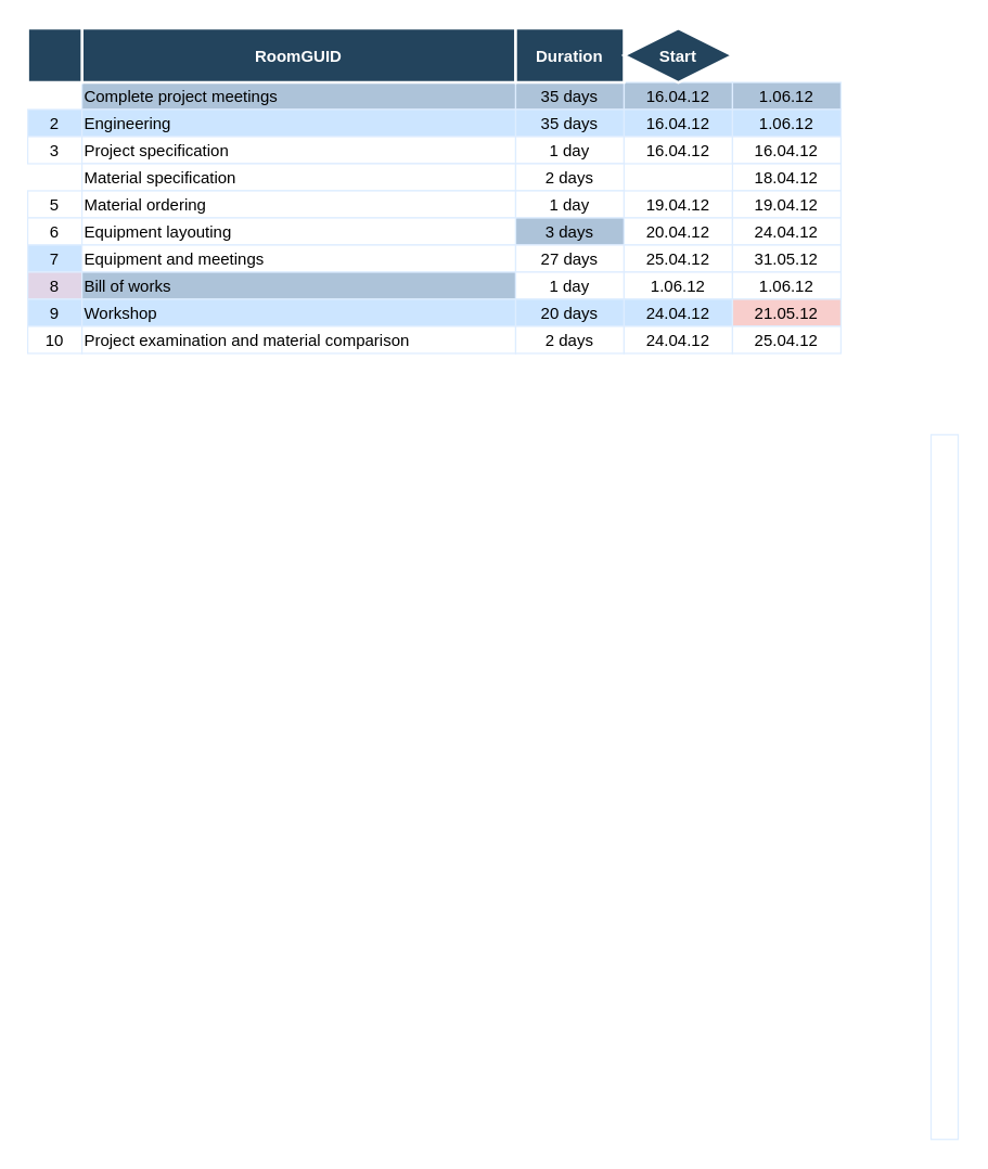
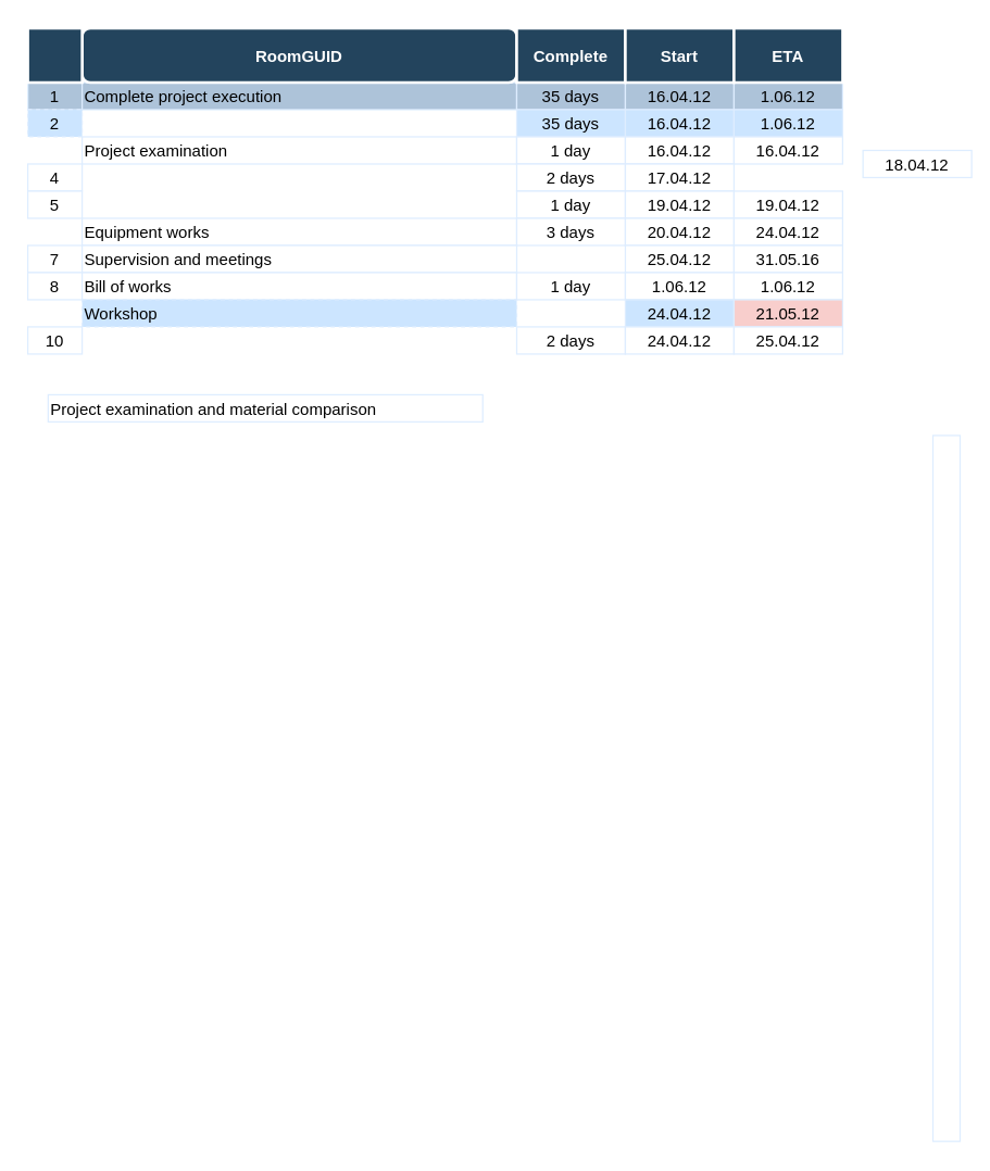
- <mxCell id="53" value="RoomGUID" style="fillColor=#23445D;strokeColor=#FFFFFF;strokeWidth=2;fontColor=#FFFFFF;fontStyle=1" vertex="1" parent="1"><mxGeometry x="60" y="20" width="320" height="40" as="geometry" /></mxCell>
+ <mxCell id="53" value="RoomGUID" style="fillColor=#23445D;strokeColor=#FFFFFF;strokeWidth=2;fontColor=#FFFFFF;fontStyle=1;rounded=1;" vertex="1" parent="1"><mxGeometry x="60" y="20" width="320" height="40" as="geometry" /></mxCell>
- <mxCell id="55" value="Duration" style="fillColor=#23445D;strokeColor=#FFFFFF;strokeWidth=2;fontColor=#FFFFFF;fontStyle=1" vertex="1" parent="1"><mxGeometry x="380" y="20" width="80.0" height="40.0" as="geometry" /></mxCell>
+ <mxCell id="55" value="Complete" style="fillColor=#23445D;strokeColor=#FFFFFF;strokeWidth=2;fontColor=#FFFFFF;fontStyle=1" vertex="1" parent="1"><mxGeometry x="380" y="20" width="80.0" height="40.0" as="geometry" /></mxCell>
- <mxCell id="56" value="Start" style="rhombus;fillColor=#23445D;strokeColor=#FFFFFF;strokeWidth=2;fontColor=#FFFFFF;fontStyle=1;" vertex="1" parent="1"><mxGeometry x="460" y="20" width="80.0" height="40.0" as="geometry" /></mxCell>
+ <mxCell id="56" value="Start" style="fillColor=#23445D;strokeColor=#FFFFFF;strokeWidth=2;fontColor=#FFFFFF;fontStyle=1" vertex="1" parent="1"><mxGeometry x="460" y="20" width="80.0" height="40.0" as="geometry" /></mxCell>
+ <mxCell id="57" value="ETA" style="fillColor=#23445D;strokeColor=#FFFFFF;strokeWidth=2;fontColor=#FFFFFF;fontStyle=1" vertex="1" parent="1"><mxGeometry x="540" y="20" width="80.0" height="40.0" as="geometry" /></mxCell>
+ <mxCell id="3" value="1" style="strokeColor=#DEEDFF;fillColor=#ADC3D9" vertex="1" parent="1"><mxGeometry x="20" y="60" width="40" height="20" as="geometry" /></mxCell>
- <mxCell id="4" value="Complete project meetings" style="align=left;strokeColor=#DEEDFF;fillColor=#ADC3D9" vertex="1" parent="1"><mxGeometry x="60" y="60" width="320" height="20" as="geometry" /></mxCell>
+ <mxCell id="4" value="Complete project execution" style="align=left;strokeColor=#DEEDFF;fillColor=#ADC3D9" vertex="1" parent="1"><mxGeometry x="60" y="60" width="320" height="20" as="geometry" /></mxCell>
- <mxCell id="8" value="2" style="strokeColor=#DEEDFF;fillColor=#CCE5FF" vertex="1" parent="1"><mxGeometry x="20" y="80" width="40" height="20" as="geometry" /></mxCell>
+ <mxCell id="8" value="2" style="strokeColor=#DEEDFF;fillColor=#CCE5FF;dashed=1;" vertex="1" parent="1"><mxGeometry x="20" y="80" width="40" height="20" as="geometry" /></mxCell>
- <mxCell id="9" value="Engineering" style="align=left;strokeColor=#DEEDFF;fillColor=#CCE5FF" vertex="1" parent="1"><mxGeometry x="60" y="80" width="320.0" height="20" as="geometry" /></mxCell>
- <mxCell id="13" value="3" style="strokeColor=#DEEDFF" vertex="1" parent="1"><mxGeometry x="20" y="100" width="40" height="20" as="geometry" /></mxCell>
- <mxCell id="14" value="Project specification" style="align=left;strokeColor=#DEEDFF" vertex="1" parent="1"><mxGeometry x="60" y="100" width="320.0" height="20.0" as="geometry" /></mxCell>
+ <mxCell id="14" value="Project examination" style="align=left;strokeColor=#DEEDFF" vertex="1" parent="1"><mxGeometry x="60" y="100" width="320.0" height="20.0" as="geometry" /></mxCell>
+ <mxCell id="18" value="4" style="strokeColor=#DEEDFF" vertex="1" parent="1"><mxGeometry x="20" y="120" width="40" height="20" as="geometry" /></mxCell>
- <mxCell id="19" value="Material specification" style="align=left;strokeColor=#DEEDFF" vertex="1" parent="1"><mxGeometry x="60" y="120" width="320" height="20" as="geometry" /></mxCell>
+ <mxCell id="21" value="17.04.12" style="strokeColor=#DEEDFF" vertex="1" parent="1"><mxGeometry x="460" y="120" width="80.0" height="20" as="geometry" /></mxCell>
- <mxCell id="22" value="18.04.12" style="strokeColor=#DEEDFF" vertex="1" parent="1"><mxGeometry x="540" y="120" width="80.0" height="20" as="geometry" /></mxCell>
+ <mxCell id="22" value="18.04.12" style="strokeColor=#DEEDFF" vertex="1" parent="1"><mxGeometry x="635" y="110" width="80.0" height="20" as="geometry" /></mxCell>
- <mxCell id="24" value="Material ordering" style="align=left;strokeColor=#DEEDFF" vertex="1" parent="1"><mxGeometry x="60" y="140" width="320.0" height="20" as="geometry" /></mxCell>
- <mxCell id="28" value="6" style="strokeColor=#DEEDFF" vertex="1" parent="1"><mxGeometry x="20" y="160" width="40" height="20" as="geometry" /></mxCell>
- <mxCell id="30" value="3 days" style="strokeColor=#DEEDFF;fillColor=#adc3d9;" vertex="1" parent="1"><mxGeometry x="380" y="160" width="80.0" height="20" as="geometry" /></mxCell>
+ <mxCell id="30" value="3 days" style="strokeColor=#DEEDFF" vertex="1" parent="1"><mxGeometry x="380" y="160" width="80.0" height="20" as="geometry" /></mxCell>
- <mxCell id="29" value="Equipment layouting" style="align=left;strokeColor=#DEEDFF" vertex="1" parent="1"><mxGeometry x="60" y="160" width="320.0" height="20" as="geometry" /></mxCell>
+ <mxCell id="29" value="Equipment works" style="align=left;strokeColor=#DEEDFF" vertex="1" parent="1"><mxGeometry x="60" y="160" width="320.0" height="20" as="geometry" /></mxCell>
- <mxCell id="33" value="7" style="strokeColor=#DEEDFF;fillColor=#cce5ff;" vertex="1" parent="1"><mxGeometry x="20" y="180" width="40" height="20" as="geometry" /></mxCell>
+ <mxCell id="33" value="7" style="strokeColor=#DEEDFF" vertex="1" parent="1"><mxGeometry x="20" y="180" width="40" height="20" as="geometry" /></mxCell>
- <mxCell id="35" value="27 days" style="strokeColor=#DEEDFF" vertex="1" parent="1"><mxGeometry x="380" y="180" width="80.0" height="20" as="geometry" /></mxCell>
- <mxCell id="34" value="Equipment and meetings" style="align=left;strokeColor=#DEEDFF" vertex="1" parent="1"><mxGeometry x="60" y="180" width="320.0" height="20" as="geometry" /></mxCell>
+ <mxCell id="34" value="Supervision and meetings" style="align=left;strokeColor=#DEEDFF" vertex="1" parent="1"><mxGeometry x="60" y="180" width="320.0" height="20" as="geometry" /></mxCell>
- <mxCell id="37" value="31.05.12" style="strokeColor=#DEEDFF" vertex="1" parent="1"><mxGeometry x="540" y="180" width="80.0" height="20" as="geometry" /></mxCell>
+ <mxCell id="37" value="31.05.16" style="strokeColor=#DEEDFF" vertex="1" parent="1"><mxGeometry x="540" y="180" width="80.0" height="20" as="geometry" /></mxCell>
- <mxCell id="38" value="8" style="strokeColor=#DEEDFF;fillColor=#e1d5e7;" vertex="1" parent="1"><mxGeometry x="20" y="200" width="40" height="20" as="geometry" /></mxCell>
+ <mxCell id="38" value="8" style="strokeColor=#DEEDFF" vertex="1" parent="1"><mxGeometry x="20" y="200" width="40" height="20" as="geometry" /></mxCell>
- <mxCell id="39" value="Bill of works" style="align=left;strokeColor=#DEEDFF;fillColor=#adc3d9;" vertex="1" parent="1"><mxGeometry x="60" y="200" width="320.0" height="20" as="geometry" /></mxCell>
+ <mxCell id="39" value="Bill of works" style="align=left;strokeColor=#DEEDFF" vertex="1" parent="1"><mxGeometry x="60" y="200" width="320.0" height="20" as="geometry" /></mxCell>
- <mxCell id="43" value="9" style="strokeColor=#DEEDFF;fillColor=#CCE5FF" vertex="1" parent="1"><mxGeometry x="20" y="220" width="40" height="20" as="geometry" /></mxCell>
- <mxCell id="44" value="Workshop" style="align=left;strokeColor=#DEEDFF;fillColor=#CCE5FF" vertex="1" parent="1"><mxGeometry x="60" y="220" width="320.0" height="20.0" as="geometry" /></mxCell>
+ <mxCell id="44" value="Workshop" style="align=left;strokeColor=#DEEDFF;fillColor=#CCE5FF;dashed=1;" vertex="1" parent="1"><mxGeometry x="60" y="220" width="320.0" height="20.0" as="geometry" /></mxCell>
- <mxCell id="45" value="20 days" style="strokeColor=#DEEDFF;fillColor=#CCE5FF" vertex="1" parent="1"><mxGeometry x="380" y="220" width="80.0" height="20" as="geometry" /></mxCell>
- <mxCell id="49" value="Project examination and material comparison" style="align=left;strokeColor=#DEEDFF" vertex="1" parent="1"><mxGeometry x="60" y="240" width="320.0" height="20" as="geometry" /></mxCell>
+ <mxCell id="49" value="Project examination and material comparison" style="align=left;strokeColor=#DEEDFF" vertex="1" parent="1"><mxGeometry x="35" y="290" width="320.0" height="20" as="geometry" /></mxCell>
